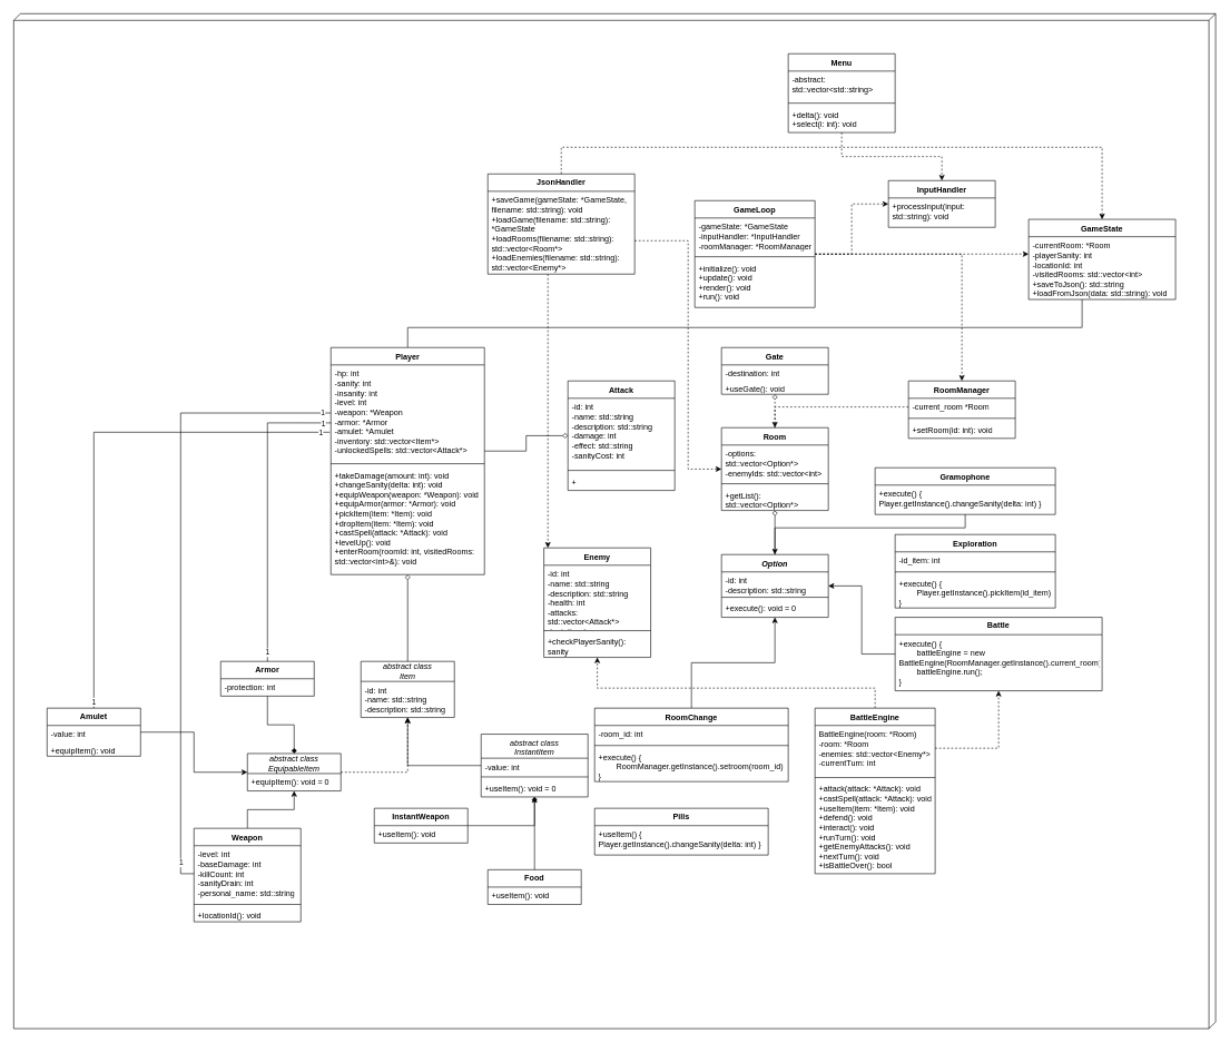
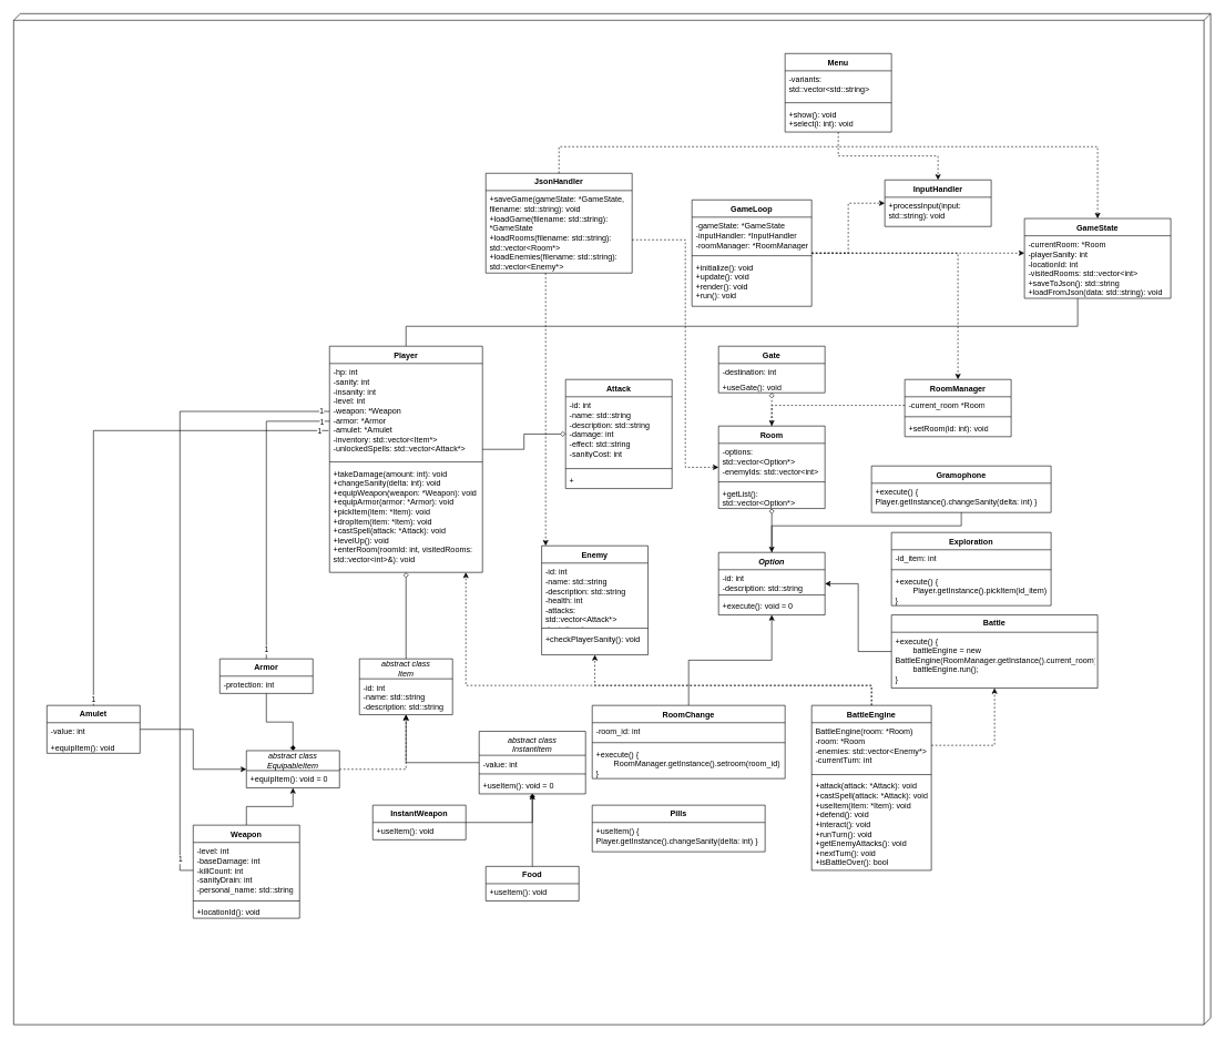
- <mxCell id="43" value="-abstract: std::vector&amp;lt;std::string&amp;gt;" style="text;strokeColor=none;fillColor=none;align=left;verticalAlign=top;spacingLeft=4;spacingRight=4;overflow=hidden;rotatable=0;points=[[0,0.5],[1,0.5]];portConstraint=eastwest;whiteSpace=wrap;html=1;" parent="42" vertex="1"><mxGeometry y="26" width="160" height="44" as="geometry" /></mxCell>
+ <mxCell id="43" value="-variants: std::vector&amp;lt;std::string&amp;gt;" style="text;strokeColor=none;fillColor=none;align=left;verticalAlign=top;spacingLeft=4;spacingRight=4;overflow=hidden;rotatable=0;points=[[0,0.5],[1,0.5]];portConstraint=eastwest;whiteSpace=wrap;html=1;" parent="42" vertex="1"><mxGeometry y="26" width="160" height="44" as="geometry" /></mxCell>
- <mxCell id="45" value="+delta(): void&lt;div&gt;+select(i: int): void&lt;/div&gt;" style="text;strokeColor=none;fillColor=none;align=left;verticalAlign=top;spacingLeft=4;spacingRight=4;overflow=hidden;rotatable=0;points=[[0,0.5],[1,0.5]];portConstraint=eastwest;whiteSpace=wrap;html=1;" parent="42" vertex="1"><mxGeometry y="78" width="160" height="40" as="geometry" /></mxCell>
+ <mxCell id="45" value="+show(): void&lt;div&gt;+select(i: int): void&lt;/div&gt;" style="text;strokeColor=none;fillColor=none;align=left;verticalAlign=top;spacingLeft=4;spacingRight=4;overflow=hidden;rotatable=0;points=[[0,0.5],[1,0.5]];portConstraint=eastwest;whiteSpace=wrap;html=1;" parent="42" vertex="1"><mxGeometry y="78" width="160" height="40" as="geometry" /></mxCell>
+ <mxCell id="73" style="edgeStyle=orthogonalEdgeStyle;rounded=0;orthogonalLoop=1;jettySize=auto;html=1;dashed=1;" edge="1" parent="1" source="75" target="4"><mxGeometry relative="1" as="geometry"><Array as="points"><mxPoint x="1310" y="1030" /><mxPoint x="700" y="1030" /></Array></mxGeometry></mxCell>
- <mxCell id="82" value="+checkPlayerSanity(): sanity" style="text;strokeColor=none;fillColor=none;align=left;verticalAlign=top;spacingLeft=4;spacingRight=4;overflow=hidden;rotatable=0;points=[[0,0.5],[1,0.5]];portConstraint=eastwest;whiteSpace=wrap;html=1;" parent="79" vertex="1"><mxGeometry y="128" width="160" height="36" as="geometry" /></mxCell>
+ <mxCell id="82" value="+checkPlayerSanity(): void" style="text;strokeColor=none;fillColor=none;align=left;verticalAlign=top;spacingLeft=4;spacingRight=4;overflow=hidden;rotatable=0;points=[[0,0.5],[1,0.5]];portConstraint=eastwest;whiteSpace=wrap;html=1;" parent="79" vertex="1"><mxGeometry y="128" width="160" height="36" as="geometry" /></mxCell>
